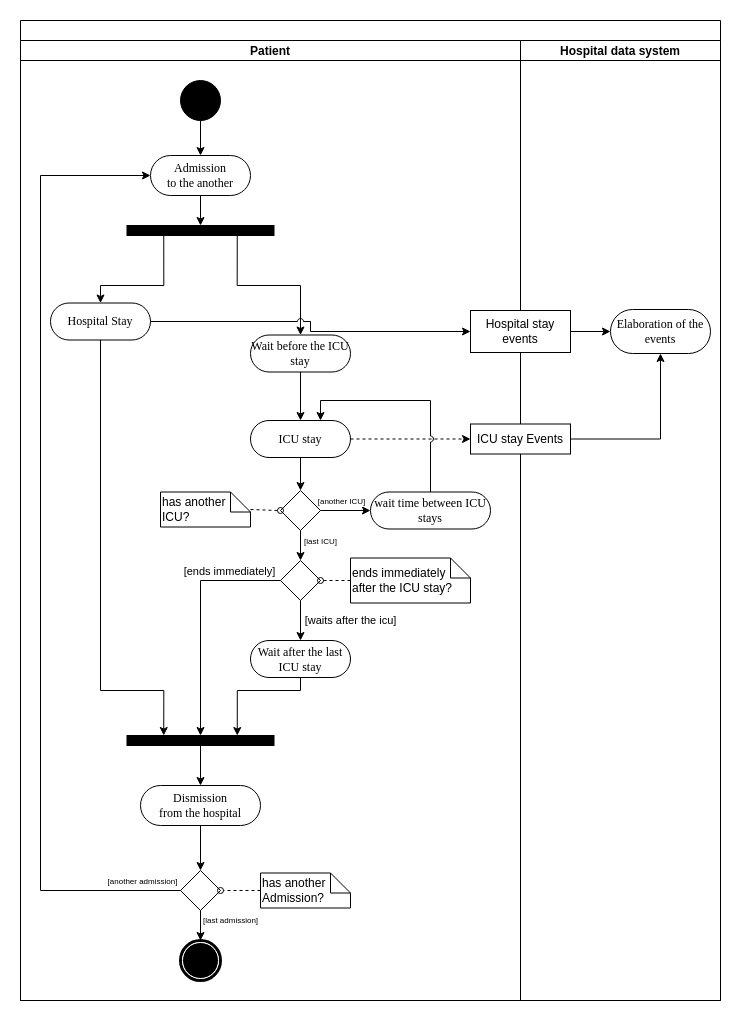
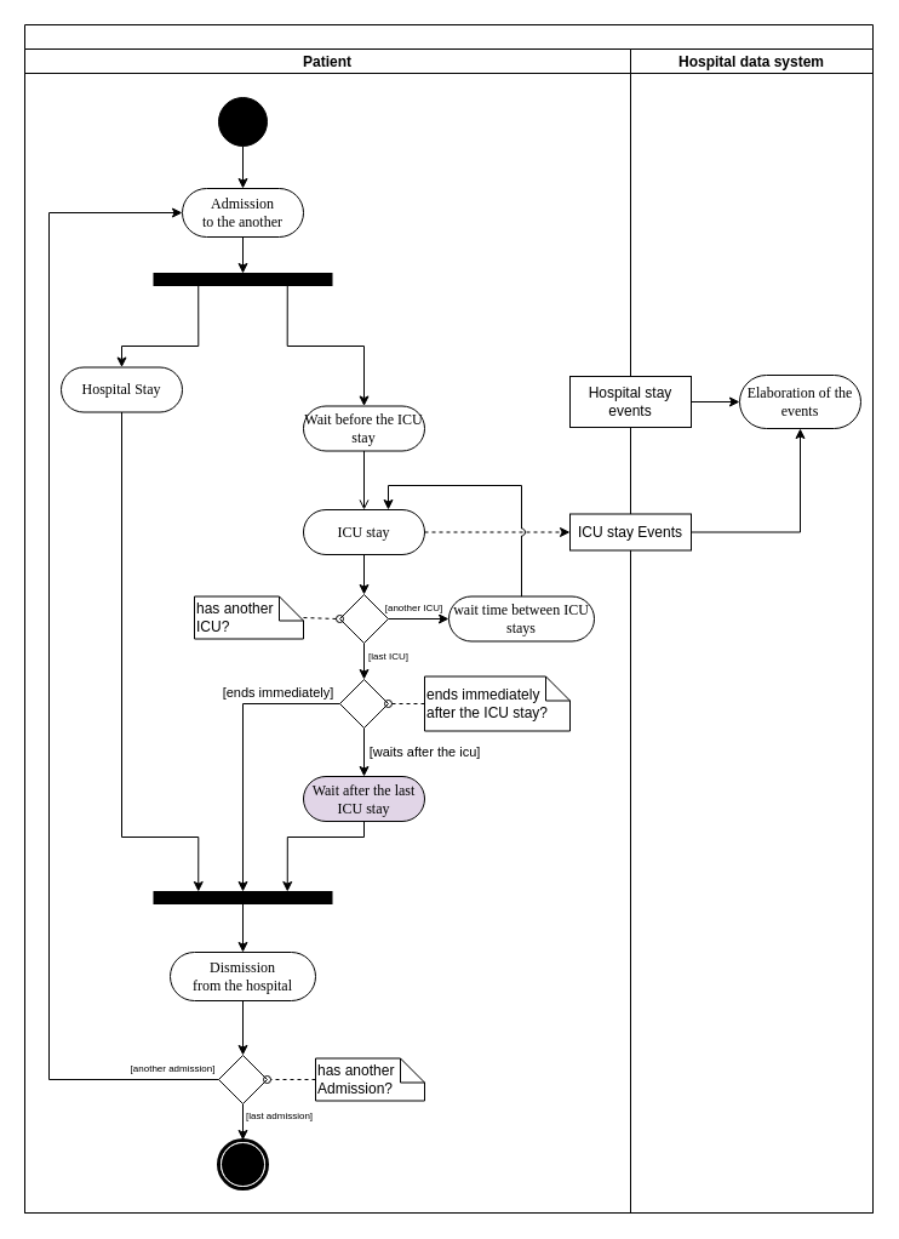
- <mxCell id="7" style="edgeStyle=orthogonalEdgeStyle;rounded=0;orthogonalLoop=1;jettySize=auto;html=1;endArrow=classic;endFill=1;jumpStyle=arc;" parent="6" source="10" target="51" edge="1"><mxGeometry relative="1" as="geometry" /></mxCell>
- <mxCell id="14" style="edgeStyle=orthogonalEdgeStyle;rounded=0;orthogonalLoop=1;jettySize=auto;html=1;" parent="9" source="11" target="13" edge="1"><mxGeometry relative="1" as="geometry" /></mxCell>
+ <mxCell id="14" style="edgeStyle=orthogonalEdgeStyle;rounded=0;orthogonalLoop=1;jettySize=auto;html=1;endArrow=open;" parent="9" source="11" target="13" edge="1"><mxGeometry relative="1" as="geometry" /></mxCell>
- <mxCell id="15" value="Wait after the last ICU stay" style="rounded=1;whiteSpace=wrap;html=1;shadow=0;comic=0;labelBackgroundColor=none;strokeWidth=1;fontFamily=Verdana;fontSize=12;align=center;arcSize=50;" parent="9" vertex="1"><mxGeometry x="230" y="600" width="100" height="37" as="geometry" /></mxCell>
+ <mxCell id="15" value="Wait after the last ICU stay" style="rounded=1;whiteSpace=wrap;html=1;shadow=0;comic=0;labelBackgroundColor=none;strokeWidth=1;fontFamily=Verdana;fontSize=12;align=center;arcSize=50;fillColor=#e1d5e7;" parent="9" vertex="1"><mxGeometry x="230" y="600" width="100" height="37" as="geometry" /></mxCell>
